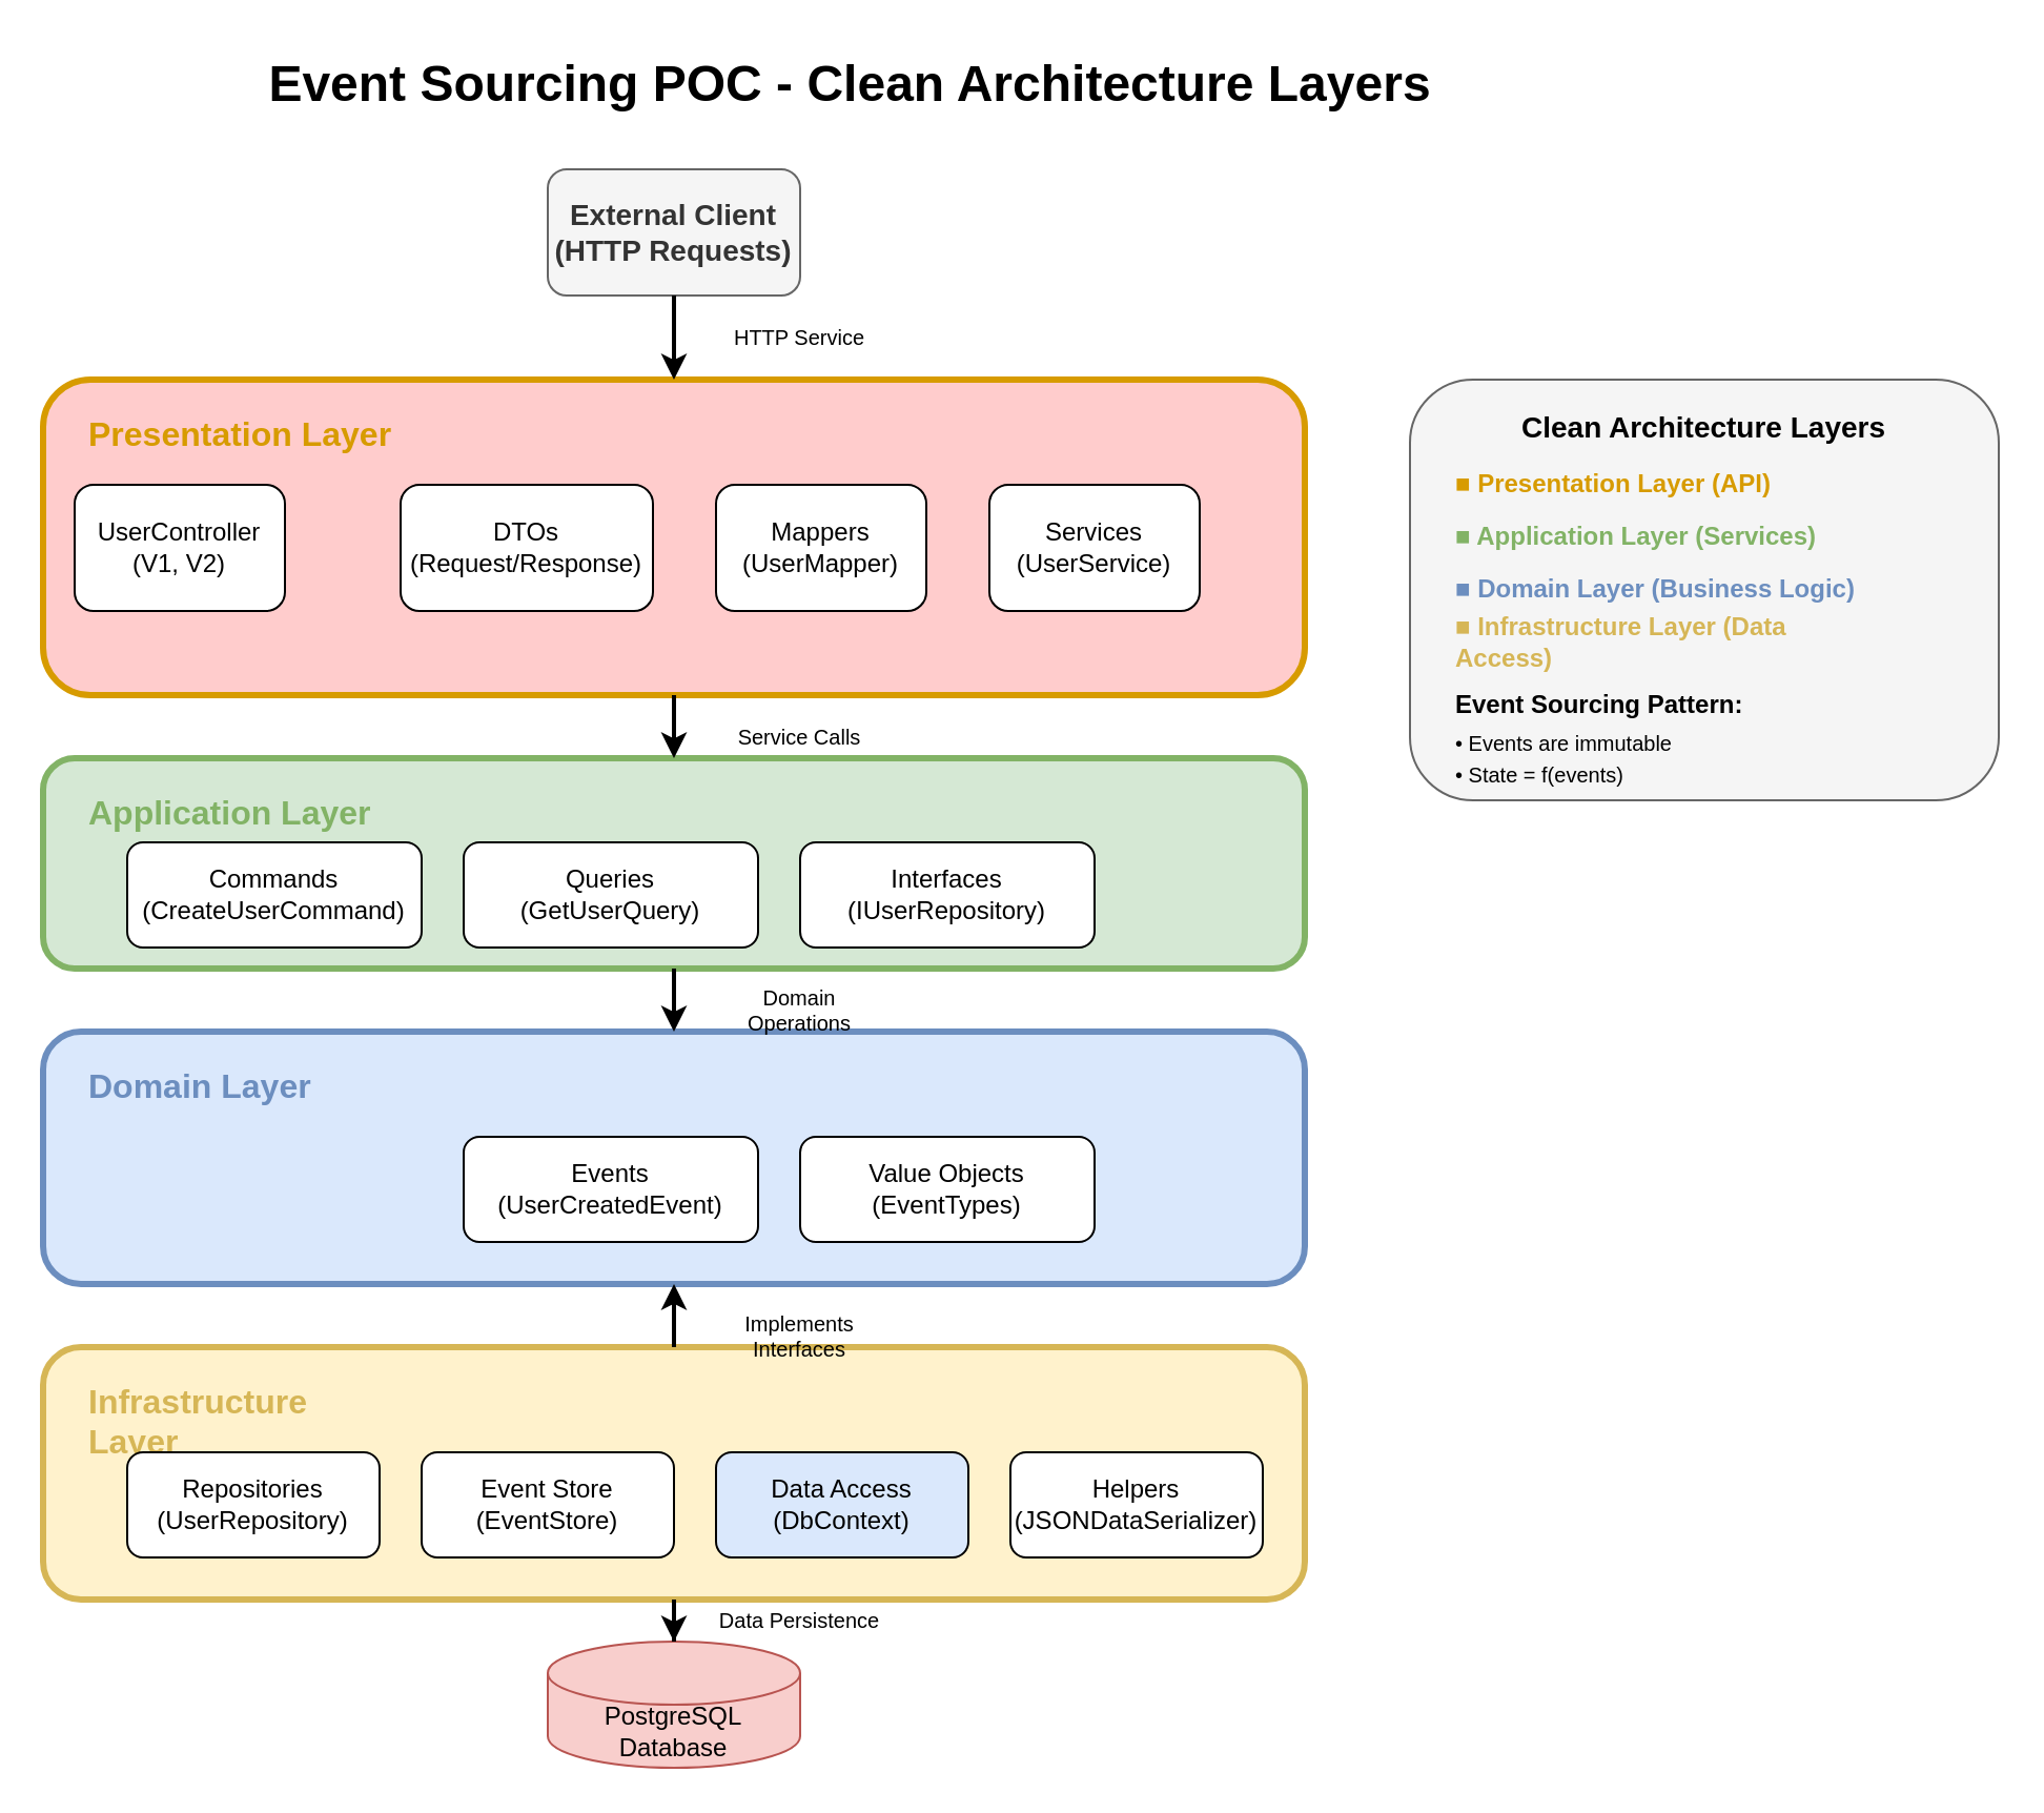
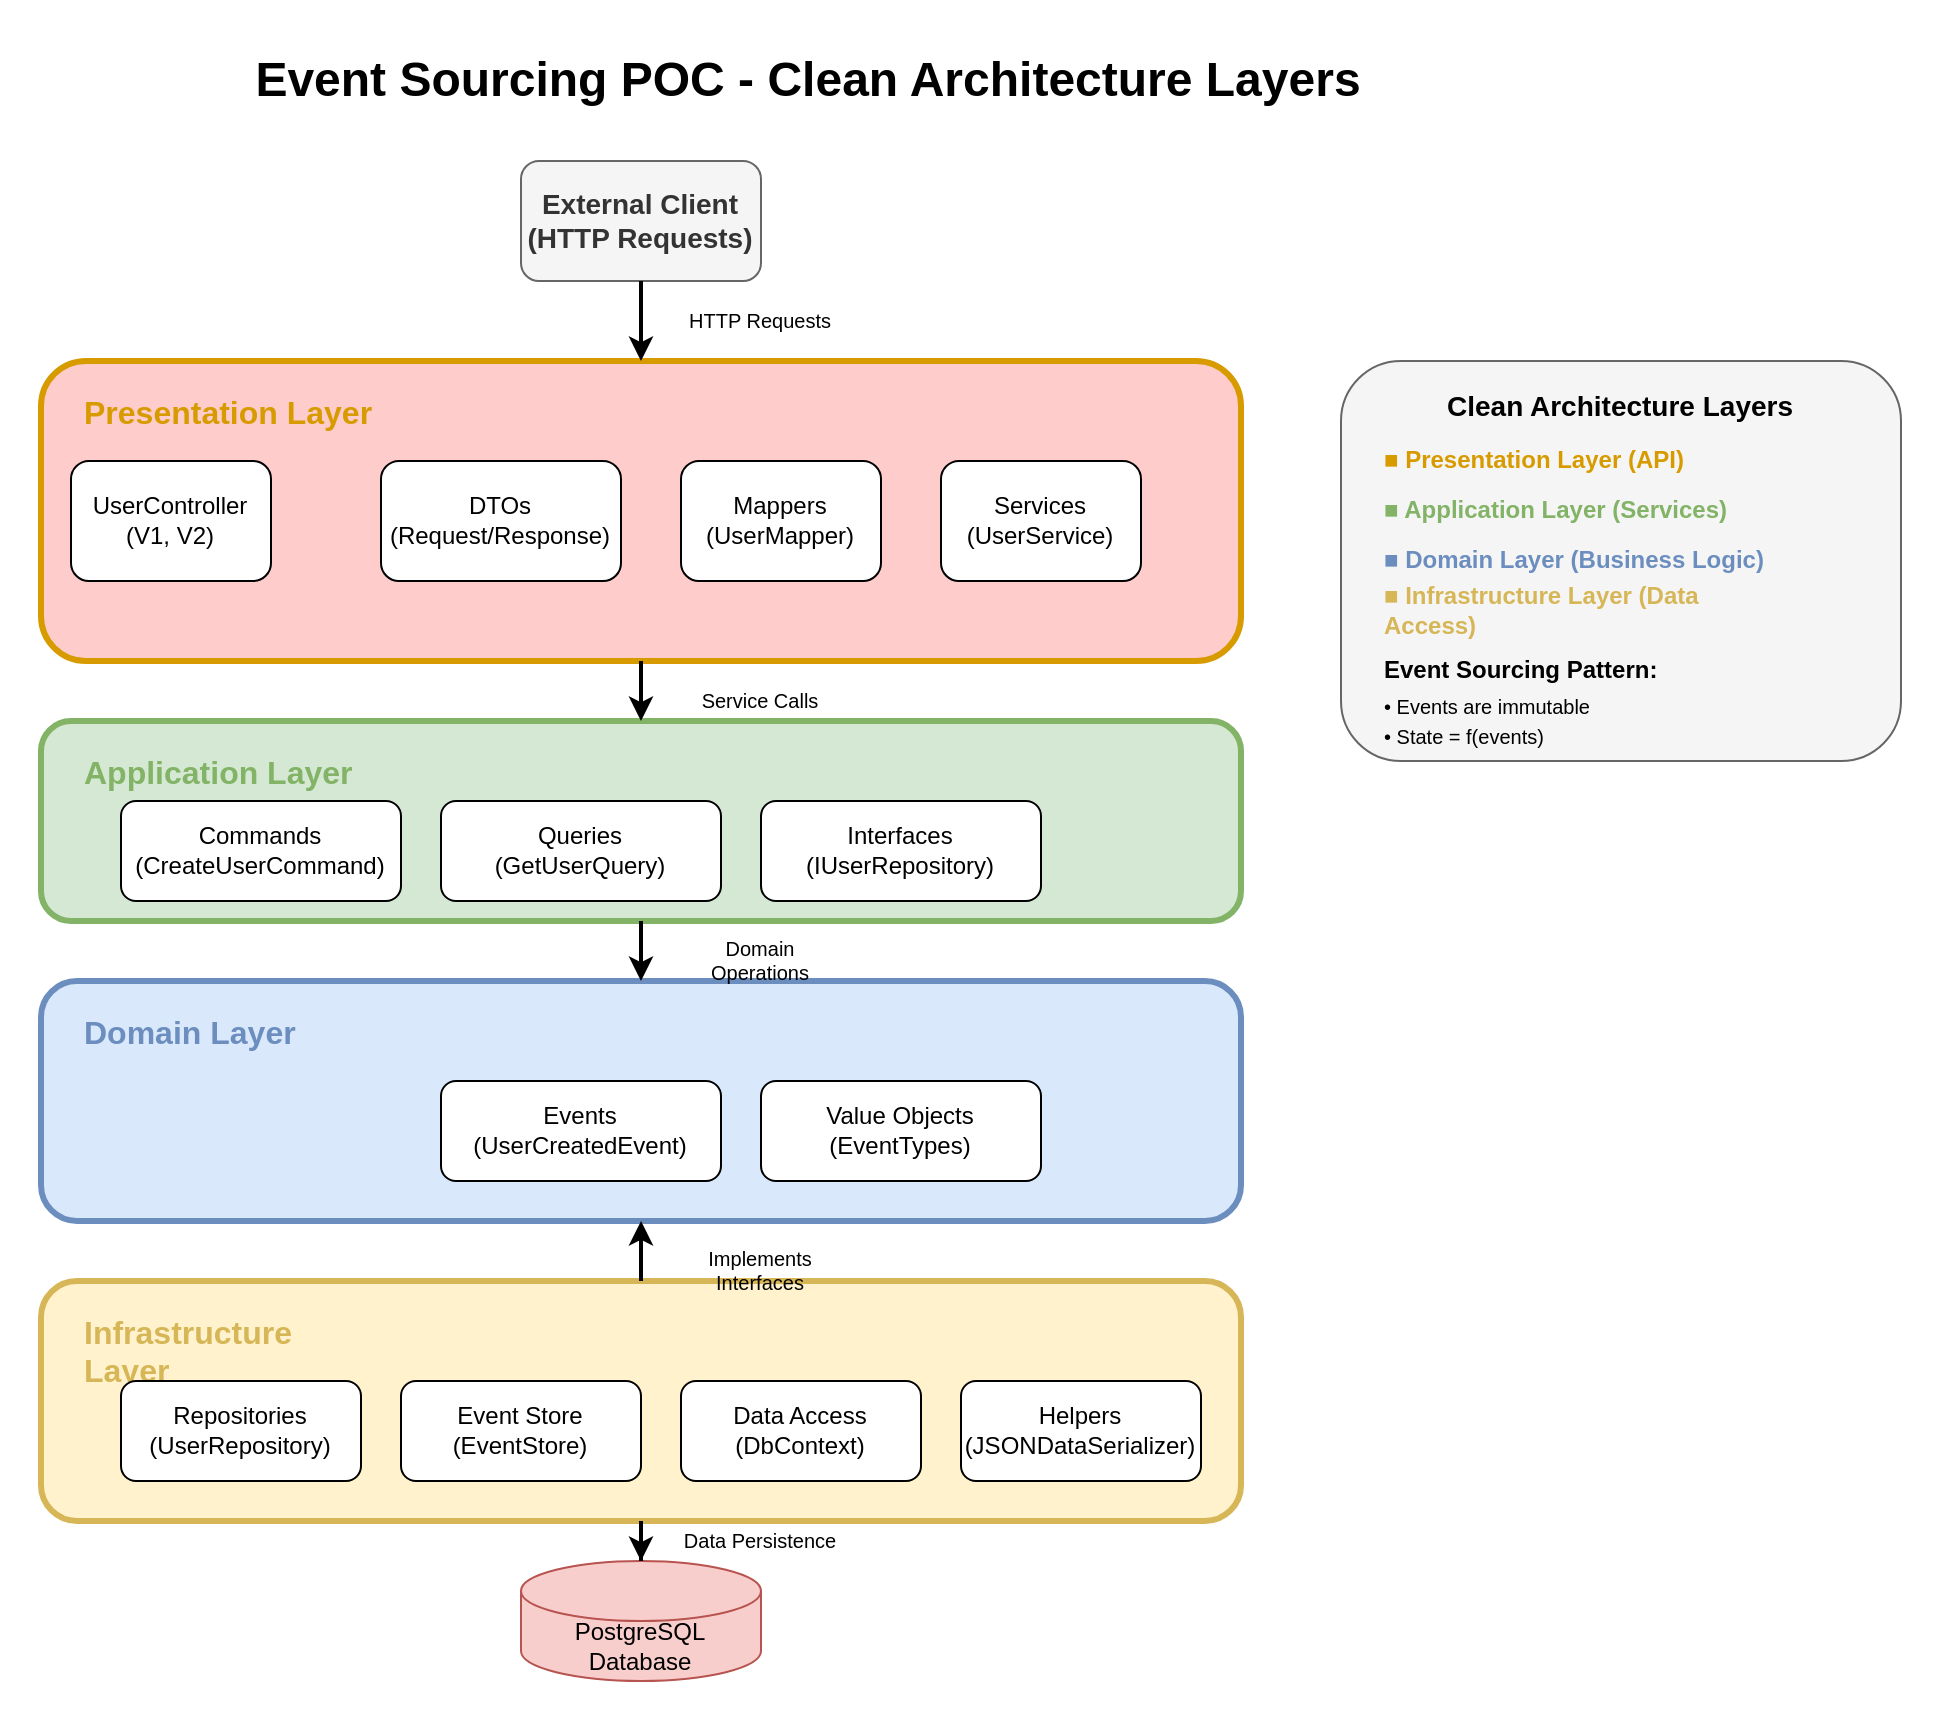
- <mxCell id="31" value="HTTP Service" style="text;html=1;strokeColor=none;fillColor=none;align=center;verticalAlign=middle;whiteSpace=wrap;rounded=0;fontSize=10;" vertex="1" parent="1"><mxGeometry x="340" y="150" width="80" height="20" as="geometry" /></mxCell>
+ <mxCell id="31" value="HTTP Requests" style="text;html=1;strokeColor=none;fillColor=none;align=center;verticalAlign=middle;whiteSpace=wrap;rounded=0;fontSize=10;" vertex="1" parent="1"><mxGeometry x="340" y="150" width="80" height="20" as="geometry" /></mxCell>
- <mxCell id="23" value="Data Access&lt;br/&gt;(DbContext)" style="rounded=1;whiteSpace=wrap;html=1;fillColor=#dae8fc;strokeColor=#000000;" vertex="1" parent="1"><mxGeometry x="340" y="690" width="120" height="50" as="geometry" /></mxCell>
+ <mxCell id="23" value="Data Access&lt;br/&gt;(DbContext)" style="rounded=1;whiteSpace=wrap;html=1;fillColor=#ffffff;strokeColor=#000000;" vertex="1" parent="1"><mxGeometry x="340" y="690" width="120" height="50" as="geometry" /></mxCell>
